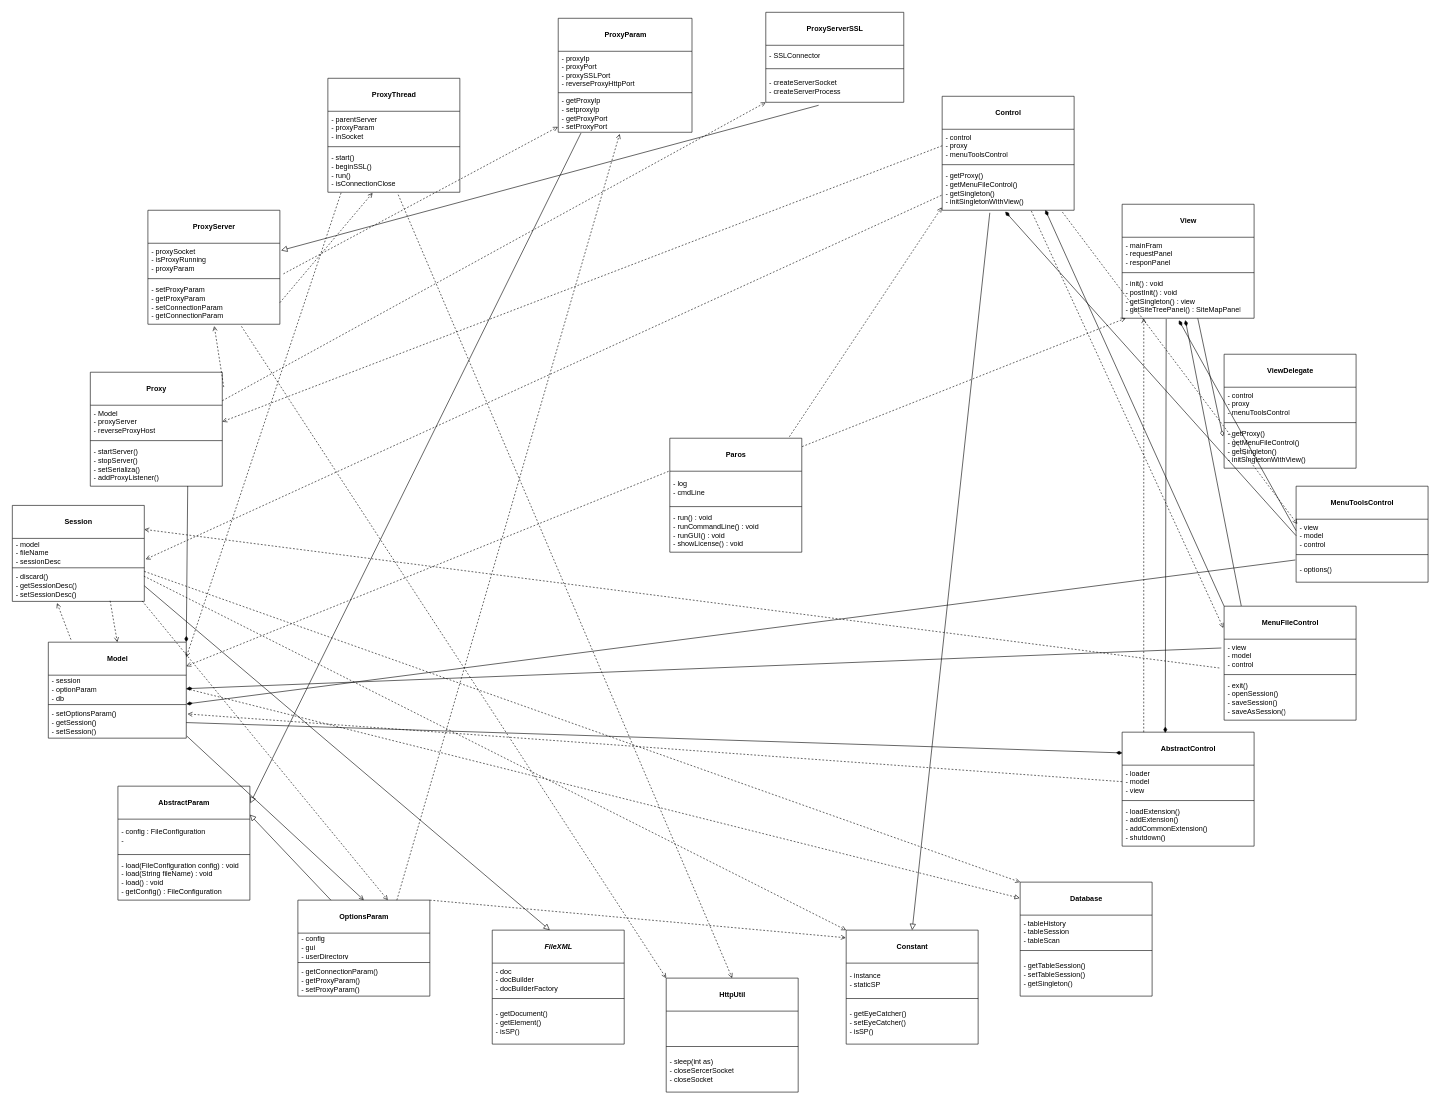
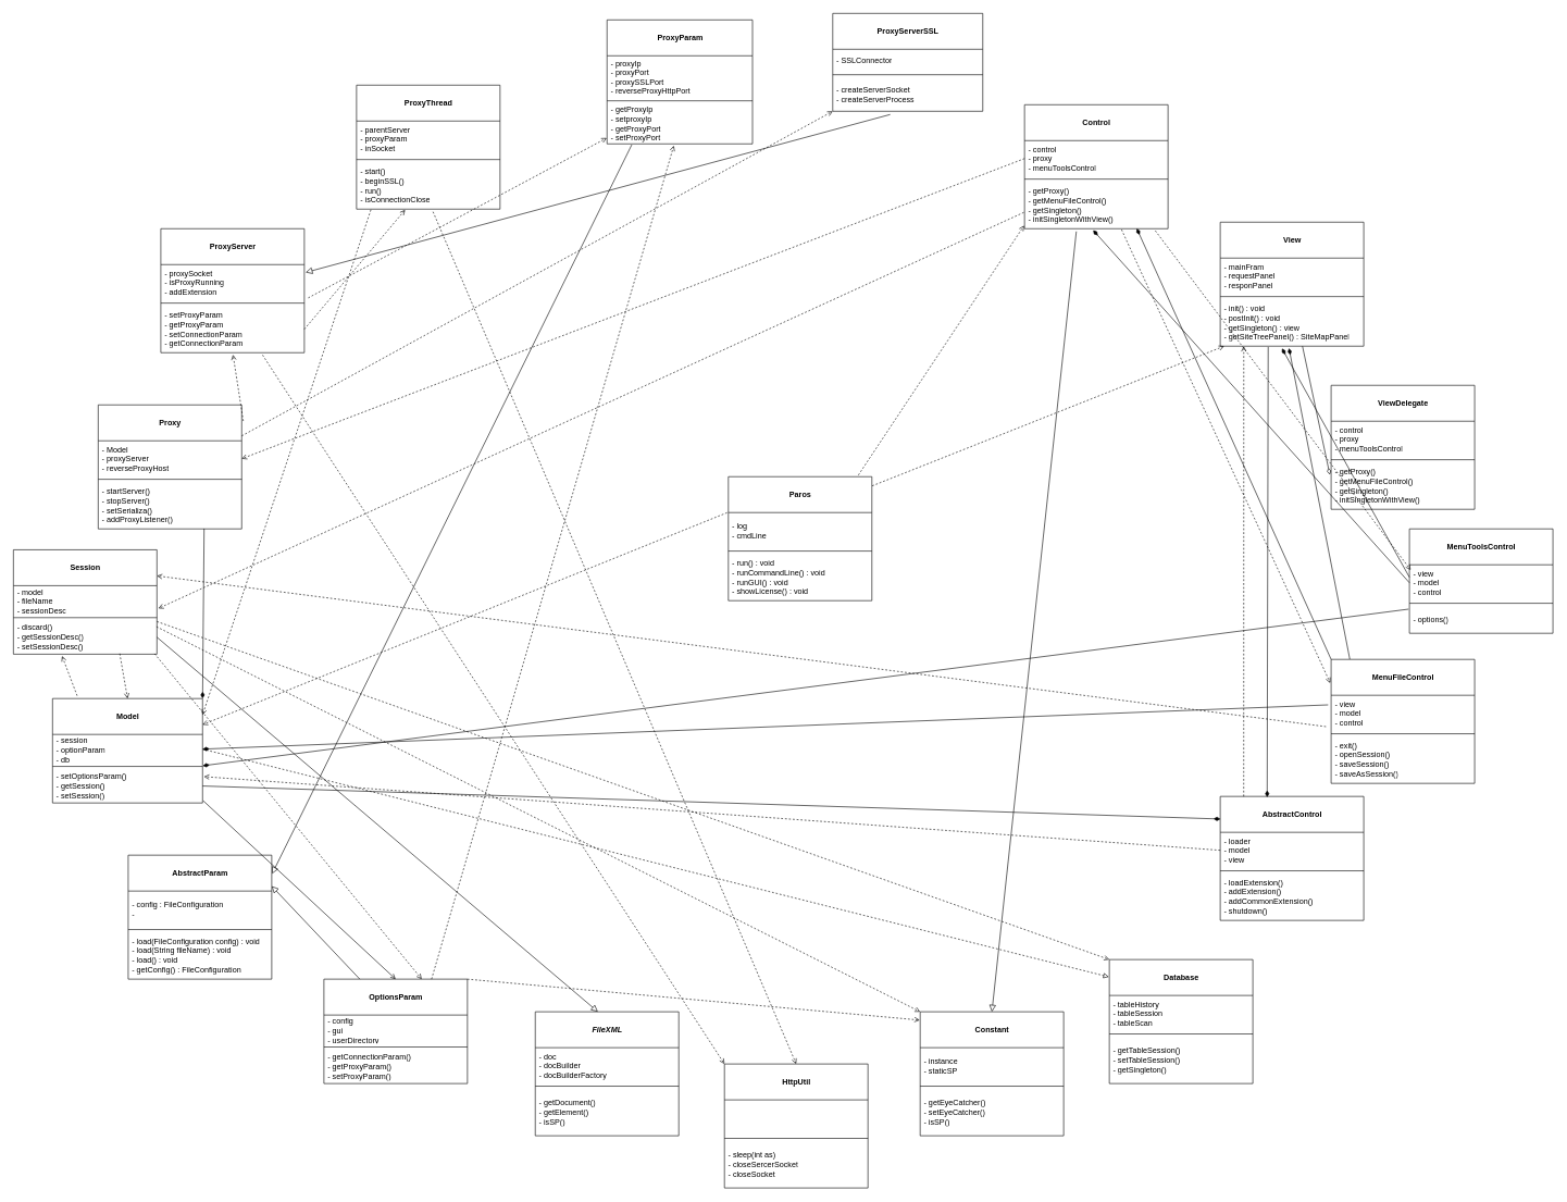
- <mxCell id="3" value="- proxySocket&lt;br&gt;- isProxyRunning&lt;br&gt;- proxyParam" style="text;html=1;strokeColor=none;fillColor=none;align=left;verticalAlign=middle;spacingLeft=4;spacingRight=4;overflow=hidden;rotatable=0;points=[[0,0.5],[1,0.5]];portConstraint=eastwest;" parent="2" vertex="1"><mxGeometry y="55" width="220" height="55" as="geometry" /></mxCell>
+ <mxCell id="3" value="- proxySocket&lt;br&gt;- isProxyRunning&lt;br&gt;- addExtension" style="text;html=1;strokeColor=none;fillColor=none;align=left;verticalAlign=middle;spacingLeft=4;spacingRight=4;overflow=hidden;rotatable=0;points=[[0,0.5],[1,0.5]];portConstraint=eastwest;" parent="2" vertex="1"><mxGeometry y="55" width="220" height="55" as="geometry" /></mxCell>
